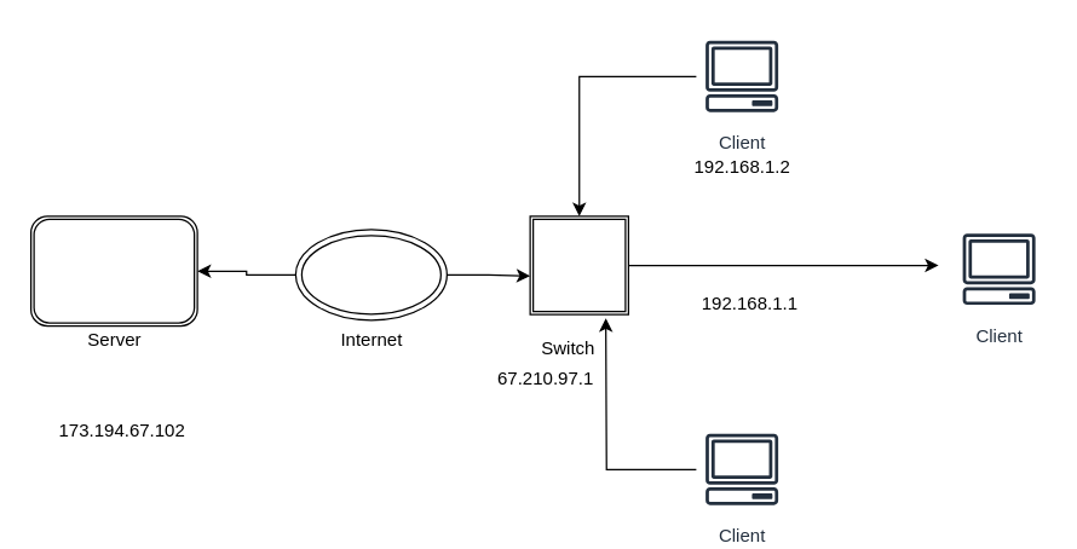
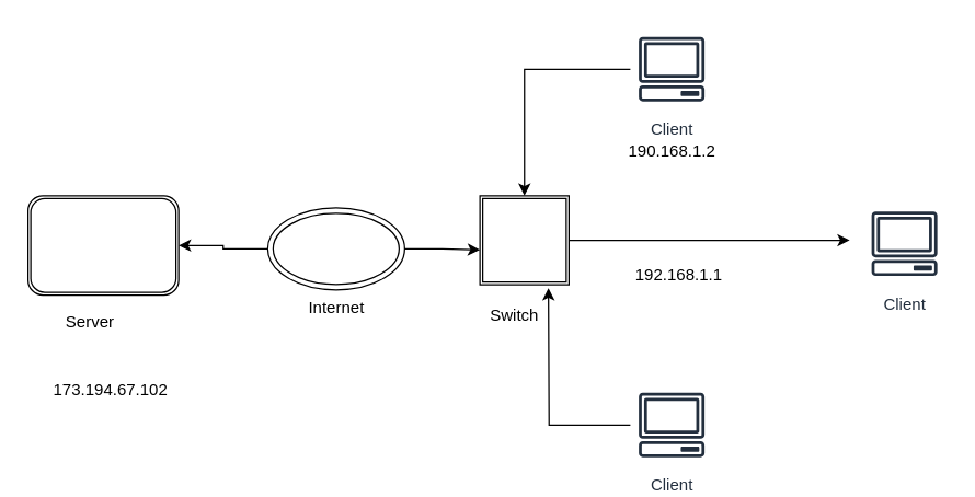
- <mxCell id="16" value="192.168.1.2" style="text;html=1;resizable=0;autosize=1;align=center;verticalAlign=middle;points=[];fillColor=none;strokeColor=none;rounded=0;" vertex="1" parent="1"><mxGeometry x="450" y="100" width="80" height="20" as="geometry" /></mxCell>
+ <mxCell id="16" value="190.168.1.2" style="text;html=1;resizable=0;autosize=1;align=center;verticalAlign=middle;points=[];fillColor=none;strokeColor=none;rounded=0;" vertex="1" parent="1"><mxGeometry x="450" y="100" width="80" height="20" as="geometry" /></mxCell>
- <mxCell id="7" value="Server" style="text;html=1;resizable=0;autosize=1;align=center;verticalAlign=middle;points=[];fillColor=none;strokeColor=none;rounded=0;" vertex="1" parent="1"><mxGeometry x="50" y="215" width="50" height="20" as="geometry" /></mxCell>
+ <mxCell id="7" value="Server" style="text;html=1;resizable=0;autosize=1;align=center;verticalAlign=middle;points=[];fillColor=none;strokeColor=none;rounded=0;" vertex="1" parent="1"><mxGeometry x="40" y="225" width="50" height="20" as="geometry" /></mxCell>
- <mxCell id="18" value="67.210.97.1" style="text;html=1;resizable=0;autosize=1;align=center;verticalAlign=middle;points=[];fillColor=none;strokeColor=none;rounded=0;" vertex="1" parent="1"><mxGeometry x="320" y="240" width="80" height="20" as="geometry" /></mxCell>
